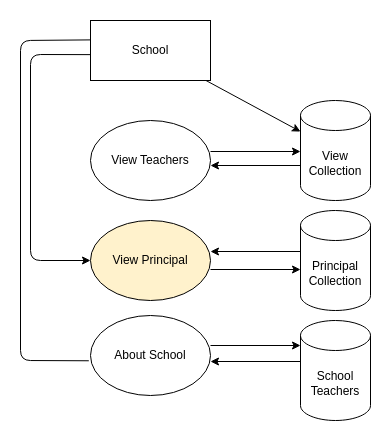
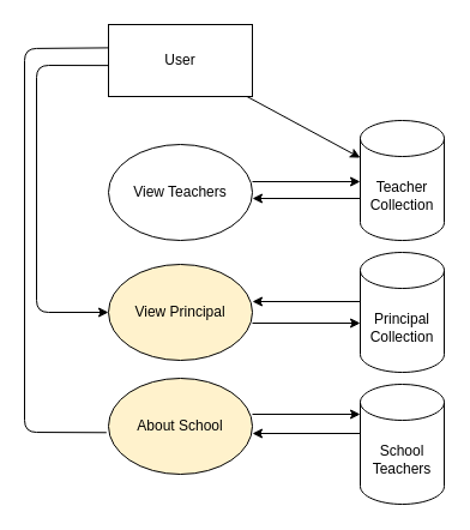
- <mxCell id="5" value="School" style="rounded=0;whiteSpace=wrap;html=1;" parent="1" vertex="1"><mxGeometry x="90" y="20" width="120" height="60" as="geometry" /></mxCell>
+ <mxCell id="5" value="User" style="rounded=0;whiteSpace=wrap;html=1;" parent="1" vertex="1"><mxGeometry x="90" y="20" width="120" height="60" as="geometry" /></mxCell>
- <mxCell id="15" value="View Collection" style="shape=cylinder3;whiteSpace=wrap;html=1;boundedLbl=1;backgroundOutline=1;size=15;" vertex="1" parent="1"><mxGeometry x="300" y="100" width="70" height="100" as="geometry" /></mxCell>
+ <mxCell id="15" value="Teacher Collection" style="shape=cylinder3;whiteSpace=wrap;html=1;boundedLbl=1;backgroundOutline=1;size=15;" vertex="1" parent="1"><mxGeometry x="300" y="100" width="70" height="100" as="geometry" /></mxCell>
- <mxCell id="13" value="About School" style="ellipse;whiteSpace=wrap;html=1;" parent="1" vertex="1"><mxGeometry x="90" y="315" width="120" height="80" as="geometry" /></mxCell>
+ <mxCell id="13" value="About School" style="ellipse;whiteSpace=wrap;html=1;fillColor=#fff2cc;" parent="1" vertex="1"><mxGeometry x="90" y="315" width="120" height="80" as="geometry" /></mxCell>
